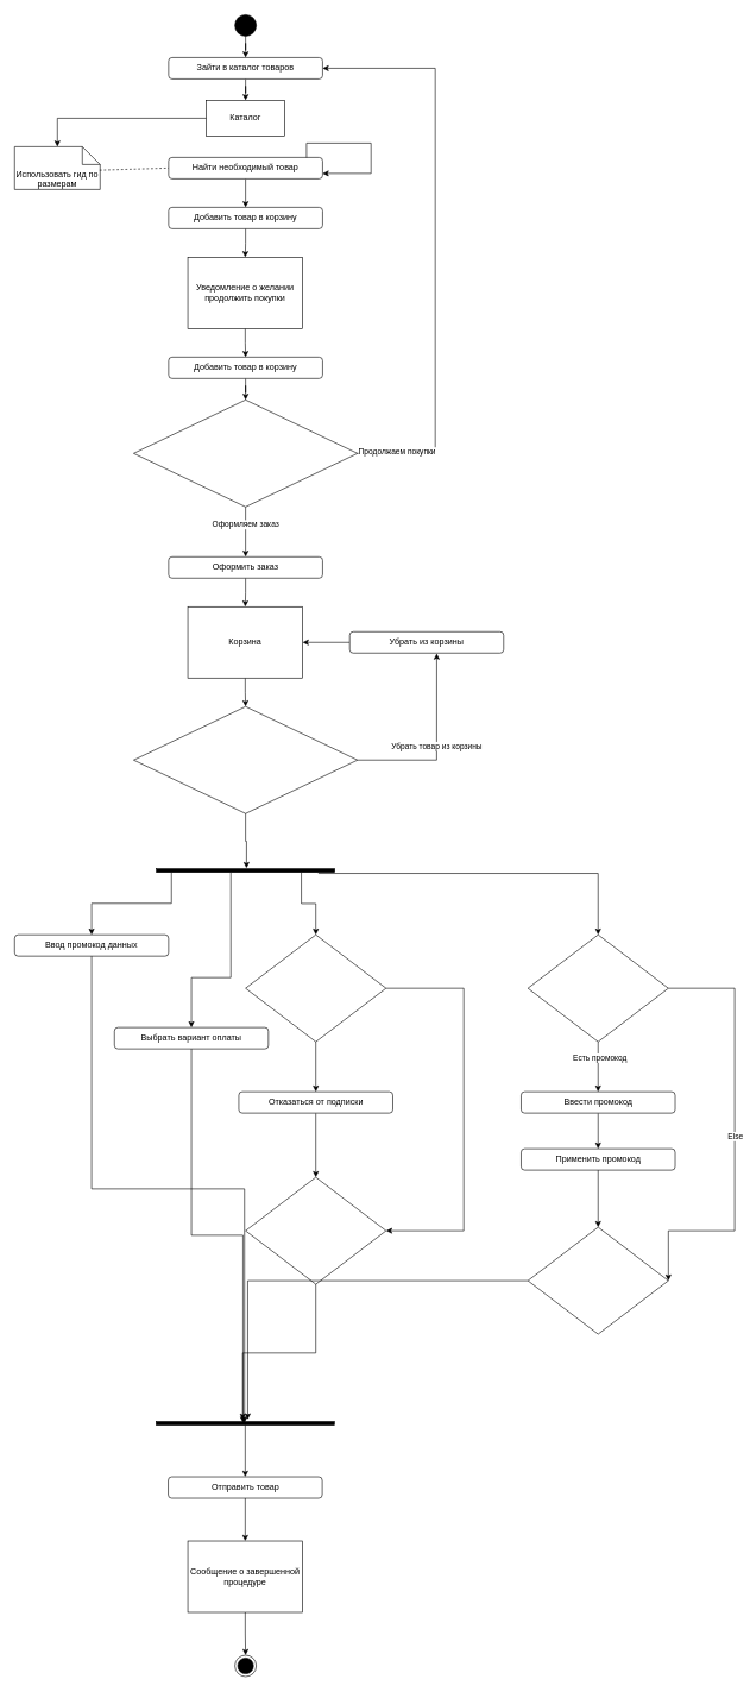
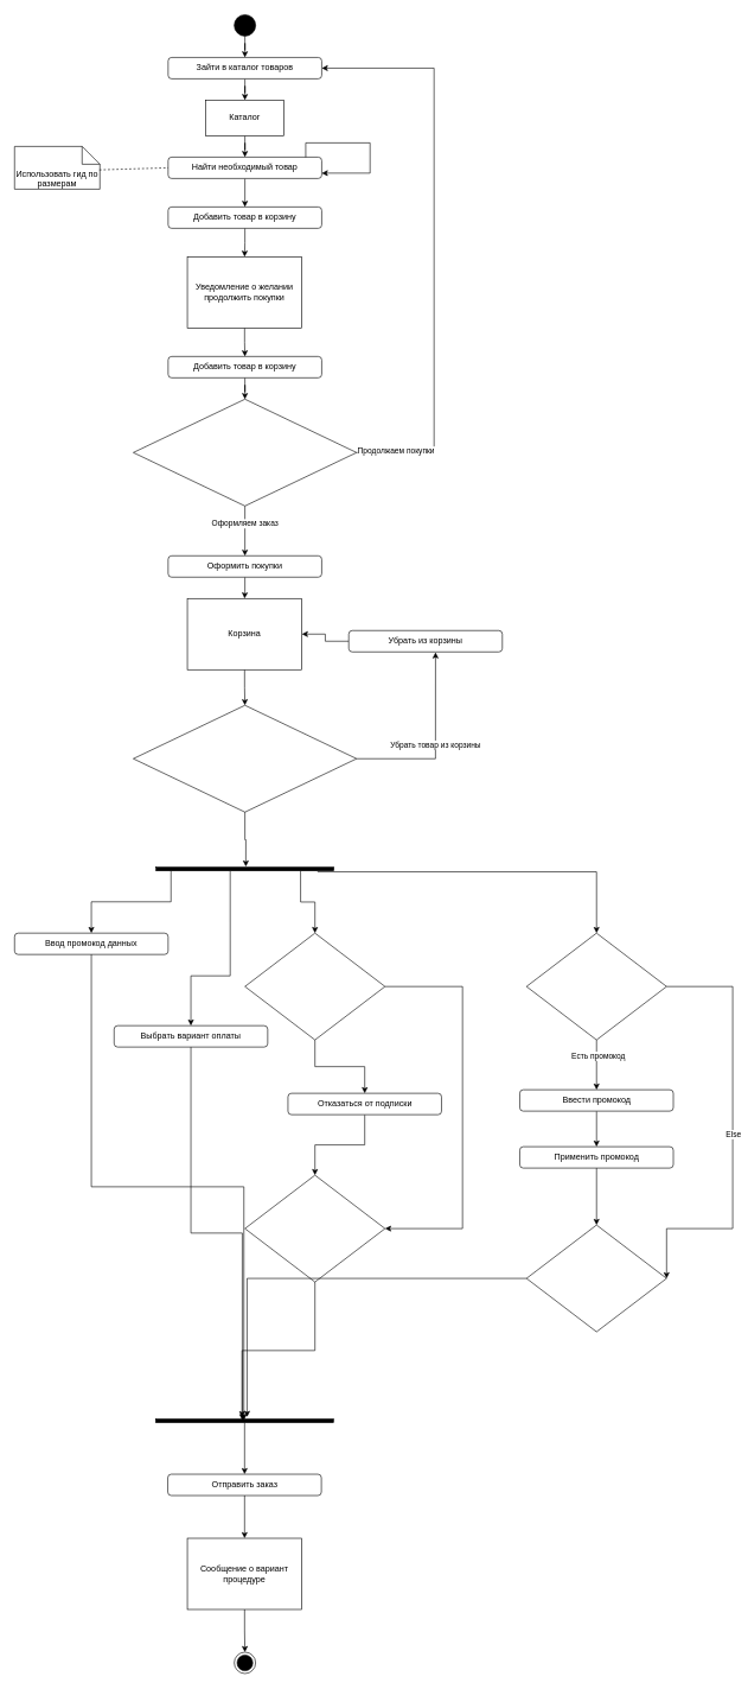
- <mxCell id="9" value="" style="edgeStyle=orthogonalEdgeStyle;rounded=0;orthogonalLoop=1;jettySize=auto;html=1;" edge="1" parent="1" source="10" target="11"><mxGeometry relative="1" as="geometry" /></mxCell>
+ <mxCell id="9" value="" style="edgeStyle=orthogonalEdgeStyle;rounded=0;orthogonalLoop=1;jettySize=auto;html=1;" edge="1" parent="1" source="10" target="8"><mxGeometry relative="1" as="geometry" /></mxCell>
- <mxCell id="25" value="Оформить заказ" style="html=1;align=center;verticalAlign=top;rounded=1;absoluteArcSize=1;arcSize=10;dashed=0;whiteSpace=wrap;" vertex="1" parent="1"><mxGeometry x="236" y="780" width="216" height="30" as="geometry" /></mxCell>
+ <mxCell id="25" value="Оформить покупки" style="html=1;align=center;verticalAlign=top;rounded=1;absoluteArcSize=1;arcSize=10;dashed=0;whiteSpace=wrap;" vertex="1" parent="1"><mxGeometry x="236" y="780" width="216" height="30" as="geometry" /></mxCell>
- <mxCell id="27" value="Корзина" style="html=1;whiteSpace=wrap;" vertex="1" parent="1"><mxGeometry x="263" y="850" width="161" height="100" as="geometry" /></mxCell>
+ <mxCell id="27" value="Корзина" style="html=1;whiteSpace=wrap;" vertex="1" parent="1"><mxGeometry x="263" y="840" width="161" height="100" as="geometry" /></mxCell>
- <mxCell id="42" value="Отказаться от подписки" style="html=1;align=center;verticalAlign=top;rounded=1;absoluteArcSize=1;arcSize=10;dashed=0;whiteSpace=wrap;" vertex="1" parent="1"><mxGeometry x="334.5" y="1530" width="216" height="30" as="geometry" /></mxCell>
+ <mxCell id="42" value="Отказаться от подписки" style="html=1;align=center;verticalAlign=top;rounded=1;absoluteArcSize=1;arcSize=10;dashed=0;whiteSpace=wrap;" vertex="1" parent="1"><mxGeometry x="404.5" y="1535" width="216" height="30" as="geometry" /></mxCell>
- <mxCell id="63" value="Отправить товар" style="html=1;align=center;verticalAlign=top;rounded=1;absoluteArcSize=1;arcSize=10;dashed=0;whiteSpace=wrap;" vertex="1" parent="1"><mxGeometry x="235.5" y="2070" width="216" height="30" as="geometry" /></mxCell>
+ <mxCell id="63" value="Отправить заказ" style="html=1;align=center;verticalAlign=top;rounded=1;absoluteArcSize=1;arcSize=10;dashed=0;whiteSpace=wrap;" vertex="1" parent="1"><mxGeometry x="235.5" y="2070" width="216" height="30" as="geometry" /></mxCell>
- <mxCell id="65" value="Сообщение о завершенной процедуре" style="html=1;whiteSpace=wrap;" vertex="1" parent="1"><mxGeometry x="263" y="2160" width="161" height="100" as="geometry" /></mxCell>
+ <mxCell id="65" value="Сообщение о вариант процедуре" style="html=1;whiteSpace=wrap;" vertex="1" parent="1"><mxGeometry x="263" y="2160" width="161" height="100" as="geometry" /></mxCell>
